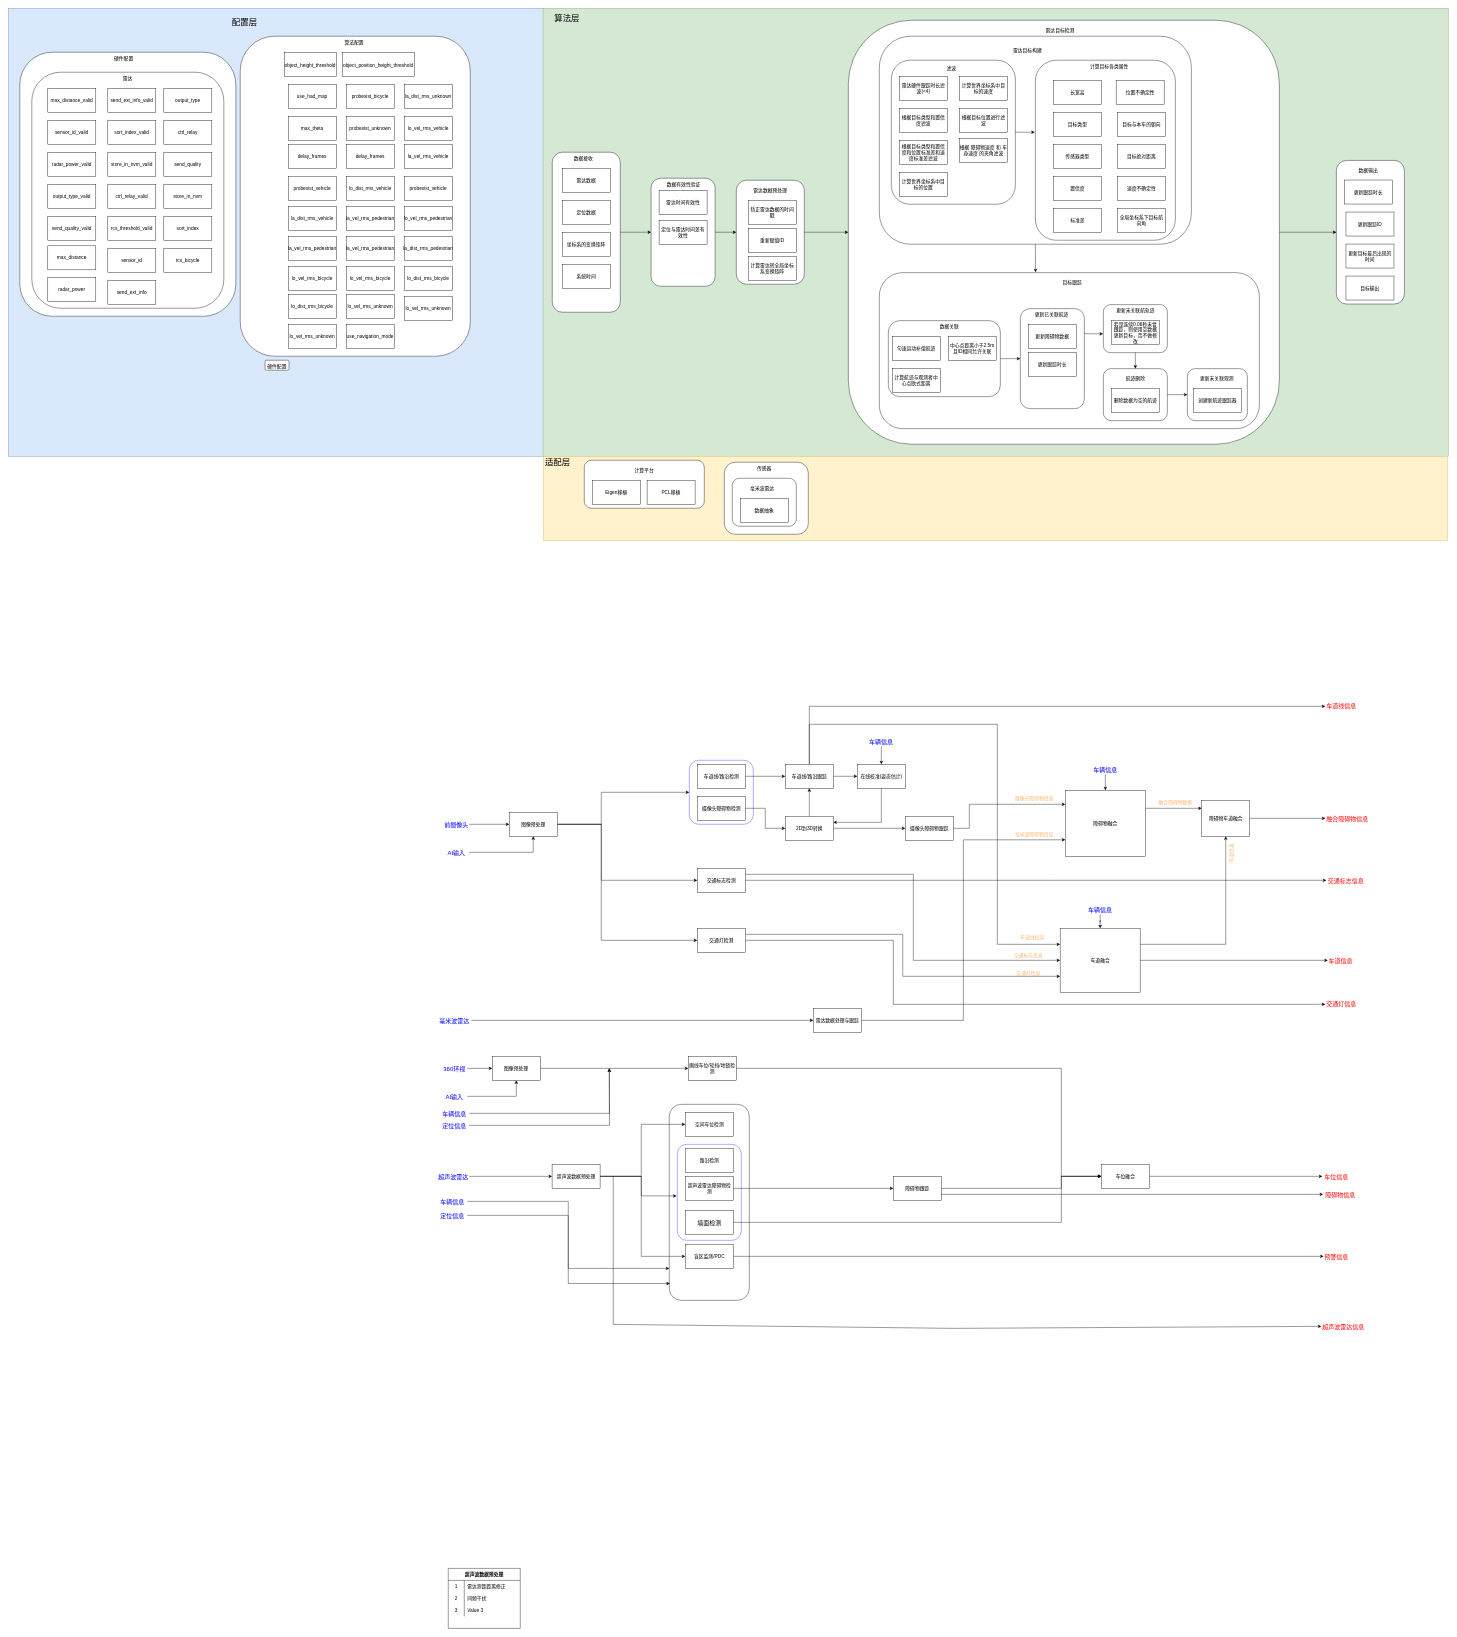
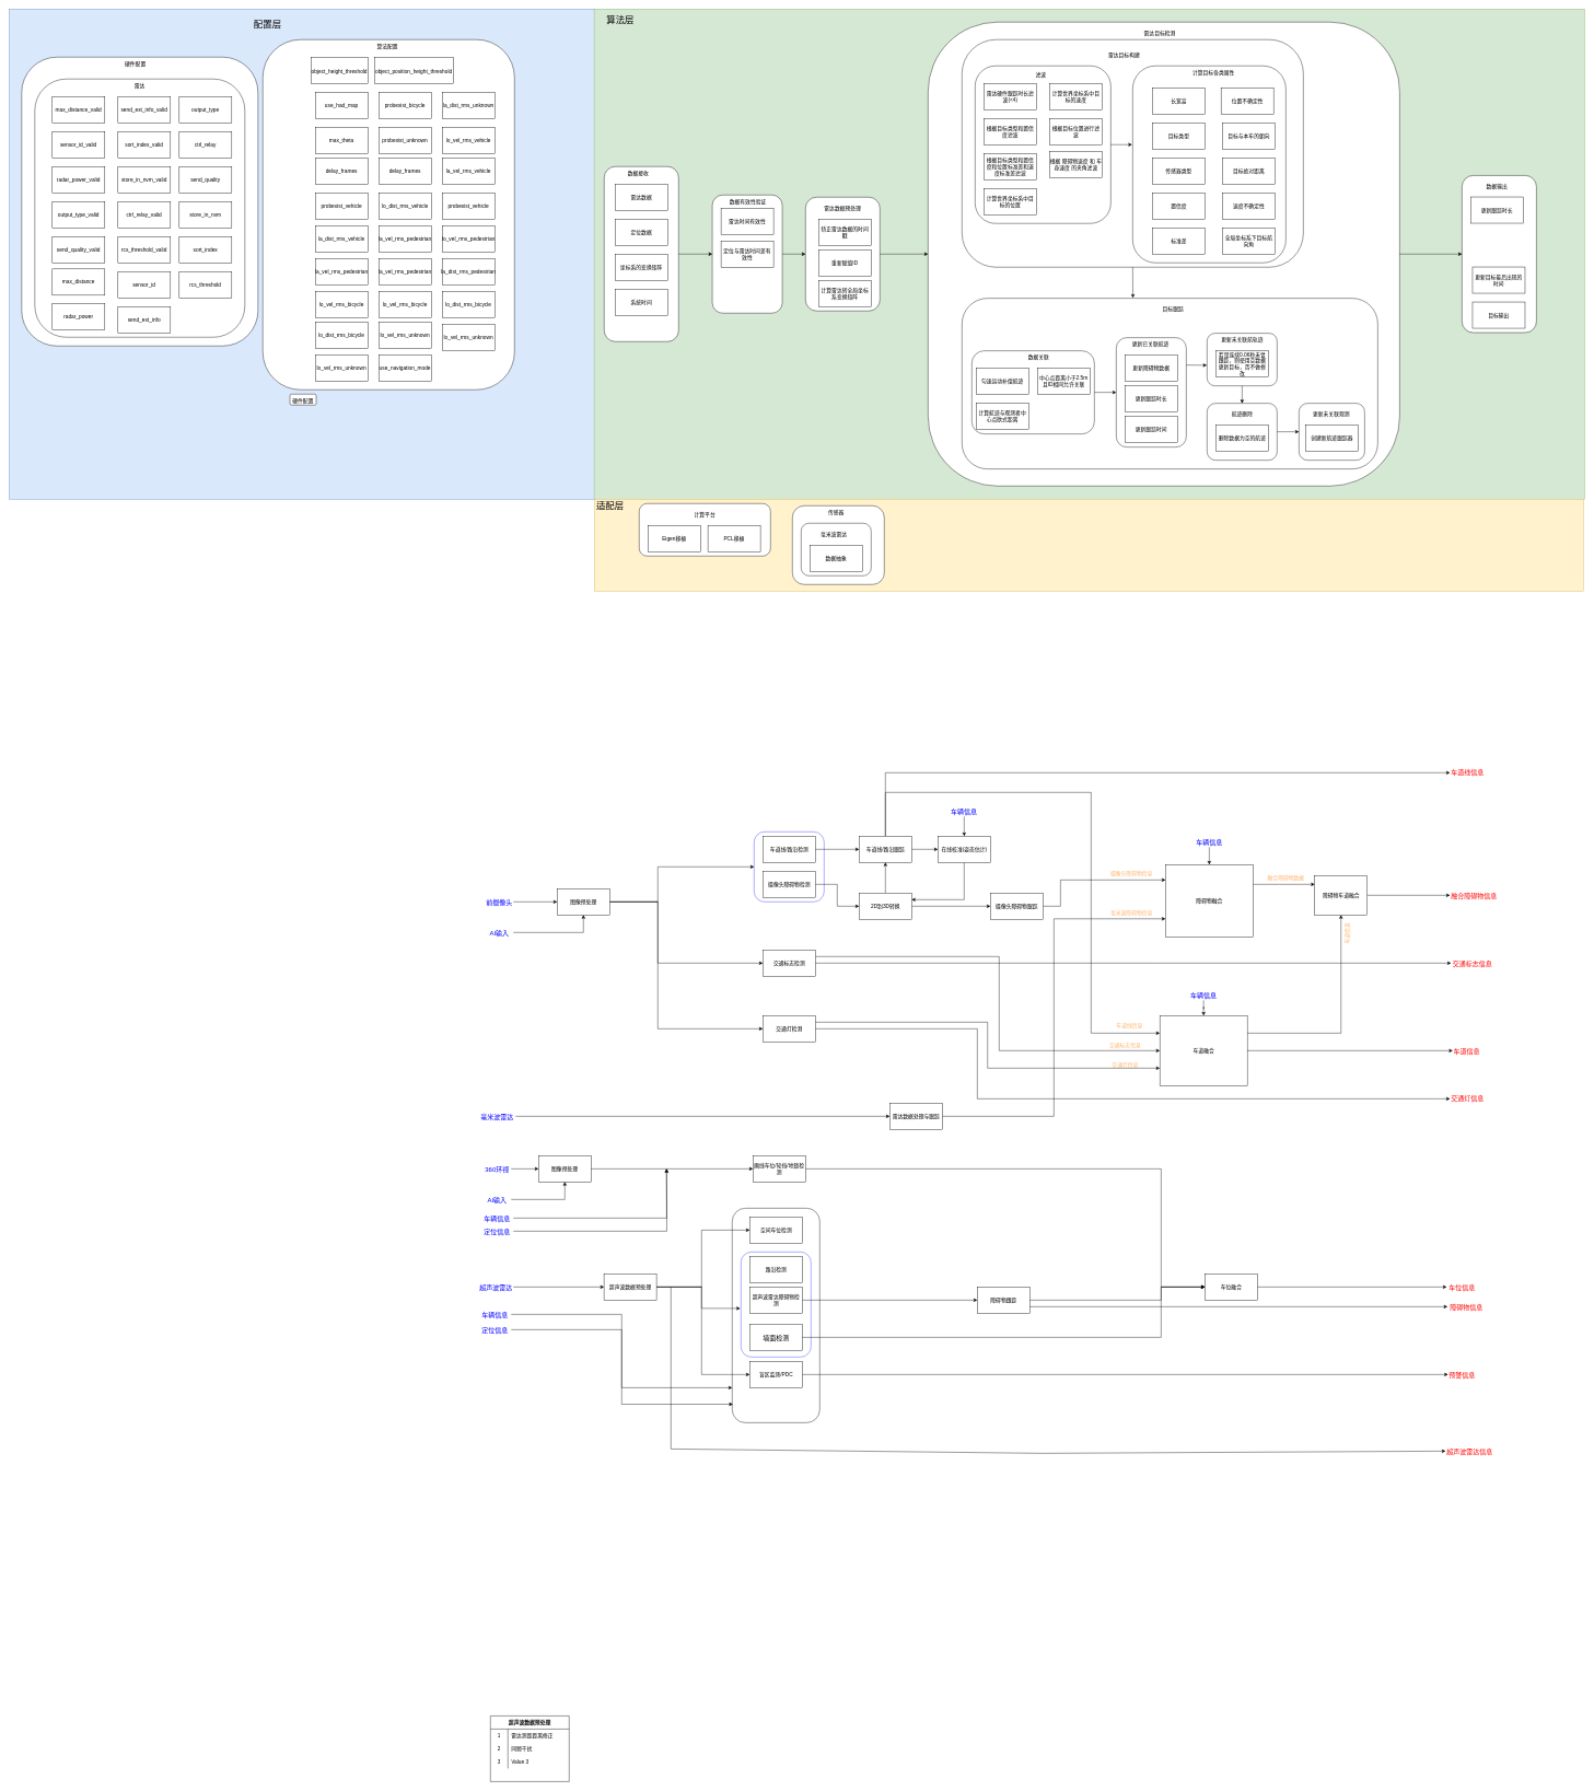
- <mxCell id="199" value="更新跟踪ID" style="rounded=0;whiteSpace=wrap;html=1;" parent="196" vertex="1"><mxGeometry x="24" y="129" width="120" height="60" as="geometry" /></mxCell>
- <mxCell id="265" value="rcs_bicycle" style="rounded=0;whiteSpace=wrap;html=1;fontSize=12;" vertex="1" parent="243"><mxGeometry x="360" y="490" width="120" height="60" as="geometry" /></mxCell>
+ <mxCell id="265" value="rcs_threshold" style="rounded=0;whiteSpace=wrap;html=1;fontSize=12;" vertex="1" parent="243"><mxGeometry x="360" y="490" width="120" height="60" as="geometry" /></mxCell>
+ <mxCell id="130" value="更新跟踪时间" style="rounded=0;whiteSpace=wrap;html=1;" parent="126" vertex="1"><mxGeometry x="20" y="180" width="120" height="60" as="geometry" /></mxCell>
